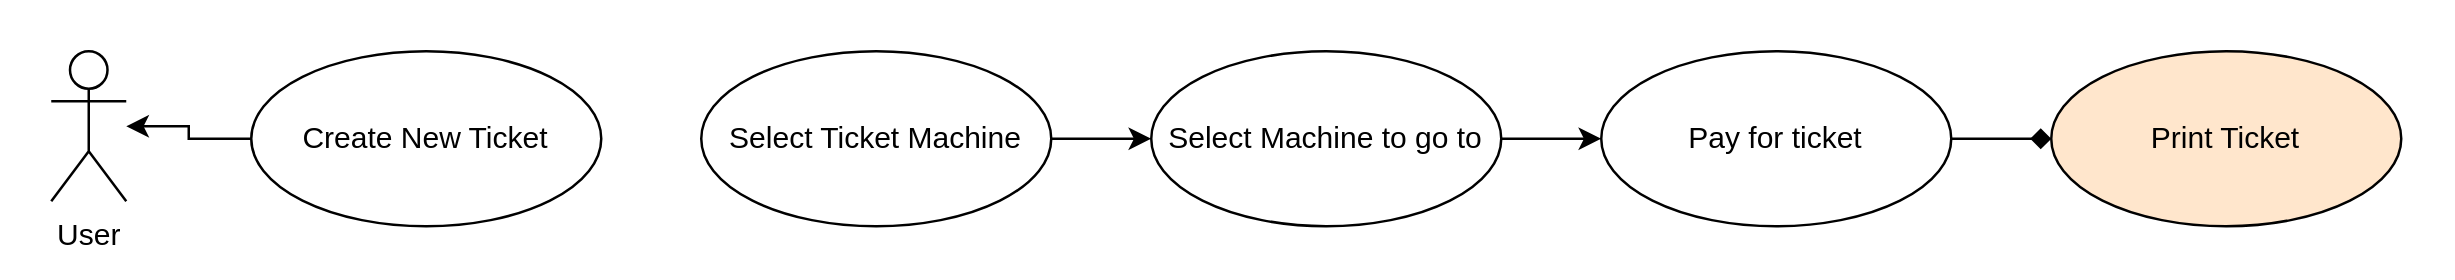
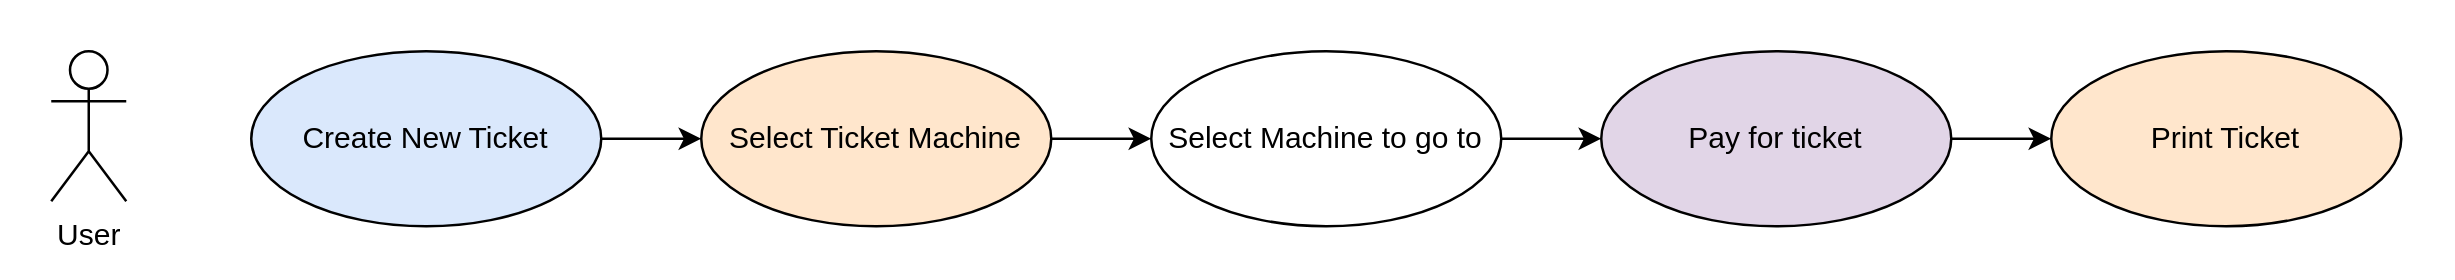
- <mxCell id="2" value="" style="edgeStyle=orthogonalEdgeStyle;rounded=0;orthogonalLoop=1;jettySize=auto;html=1;" parent="1" source="3" target="11" edge="1"><mxGeometry relative="1" as="geometry" /></mxCell>
+ <mxCell id="2" value="" style="edgeStyle=orthogonalEdgeStyle;rounded=0;orthogonalLoop=1;jettySize=auto;html=1;" parent="1" source="3" target="5" edge="1"><mxGeometry relative="1" as="geometry" /></mxCell>
- <mxCell id="3" value="Create New Ticket" style="ellipse;whiteSpace=wrap;html=1;" parent="1" vertex="1"><mxGeometry x="100" y="20" width="140" height="70" as="geometry" /></mxCell>
+ <mxCell id="3" value="Create New Ticket" style="ellipse;whiteSpace=wrap;html=1;fillColor=#dae8fc;" parent="1" vertex="1"><mxGeometry x="100" y="20" width="140" height="70" as="geometry" /></mxCell>
- <mxCell id="5" value="Select Ticket Machine" style="ellipse;whiteSpace=wrap;html=1;" parent="1" vertex="1"><mxGeometry x="280" y="20" width="140" height="70" as="geometry" /></mxCell>
+ <mxCell id="5" value="Select Ticket Machine" style="ellipse;whiteSpace=wrap;html=1;fillColor=#ffe6cc;" parent="1" vertex="1"><mxGeometry x="280" y="20" width="140" height="70" as="geometry" /></mxCell>
- <mxCell id="9" value="Pay for ticket" style="ellipse;whiteSpace=wrap;html=1;" parent="1" vertex="1"><mxGeometry x="640" y="20" width="140" height="70" as="geometry" /></mxCell>
+ <mxCell id="9" value="Pay for ticket" style="ellipse;whiteSpace=wrap;html=1;fillColor=#e1d5e7;" parent="1" vertex="1"><mxGeometry x="640" y="20" width="140" height="70" as="geometry" /></mxCell>
- <mxCell id="8" value="" style="edgeStyle=orthogonalEdgeStyle;rounded=0;orthogonalLoop=1;jettySize=auto;html=1;endArrow=diamond;" parent="1" source="9" target="10" edge="1"><mxGeometry relative="1" as="geometry" /></mxCell>
+ <mxCell id="8" value="" style="edgeStyle=orthogonalEdgeStyle;rounded=0;orthogonalLoop=1;jettySize=auto;html=1;" parent="1" source="9" target="10" edge="1"><mxGeometry relative="1" as="geometry" /></mxCell>
